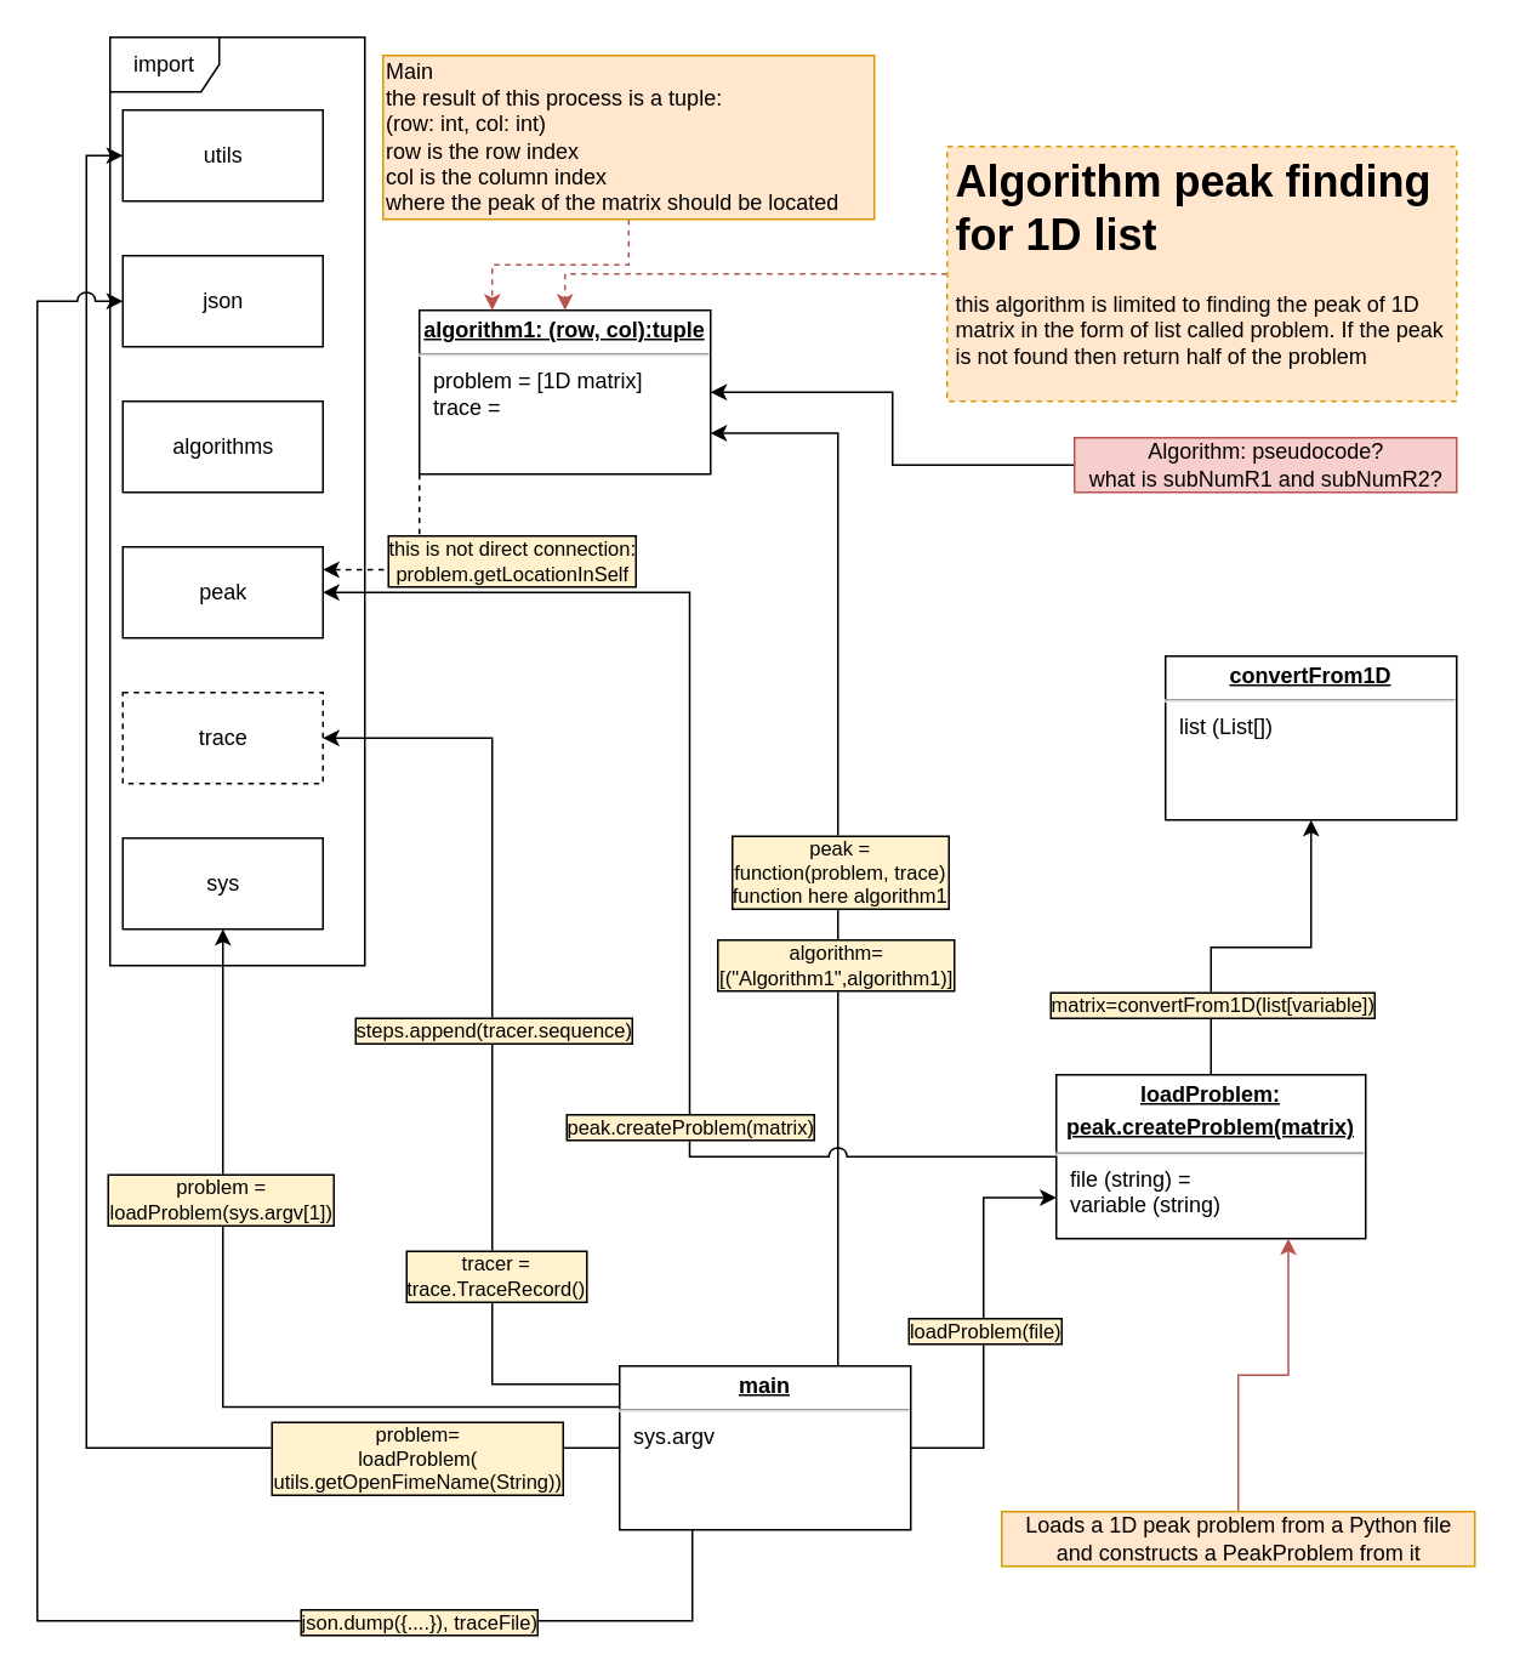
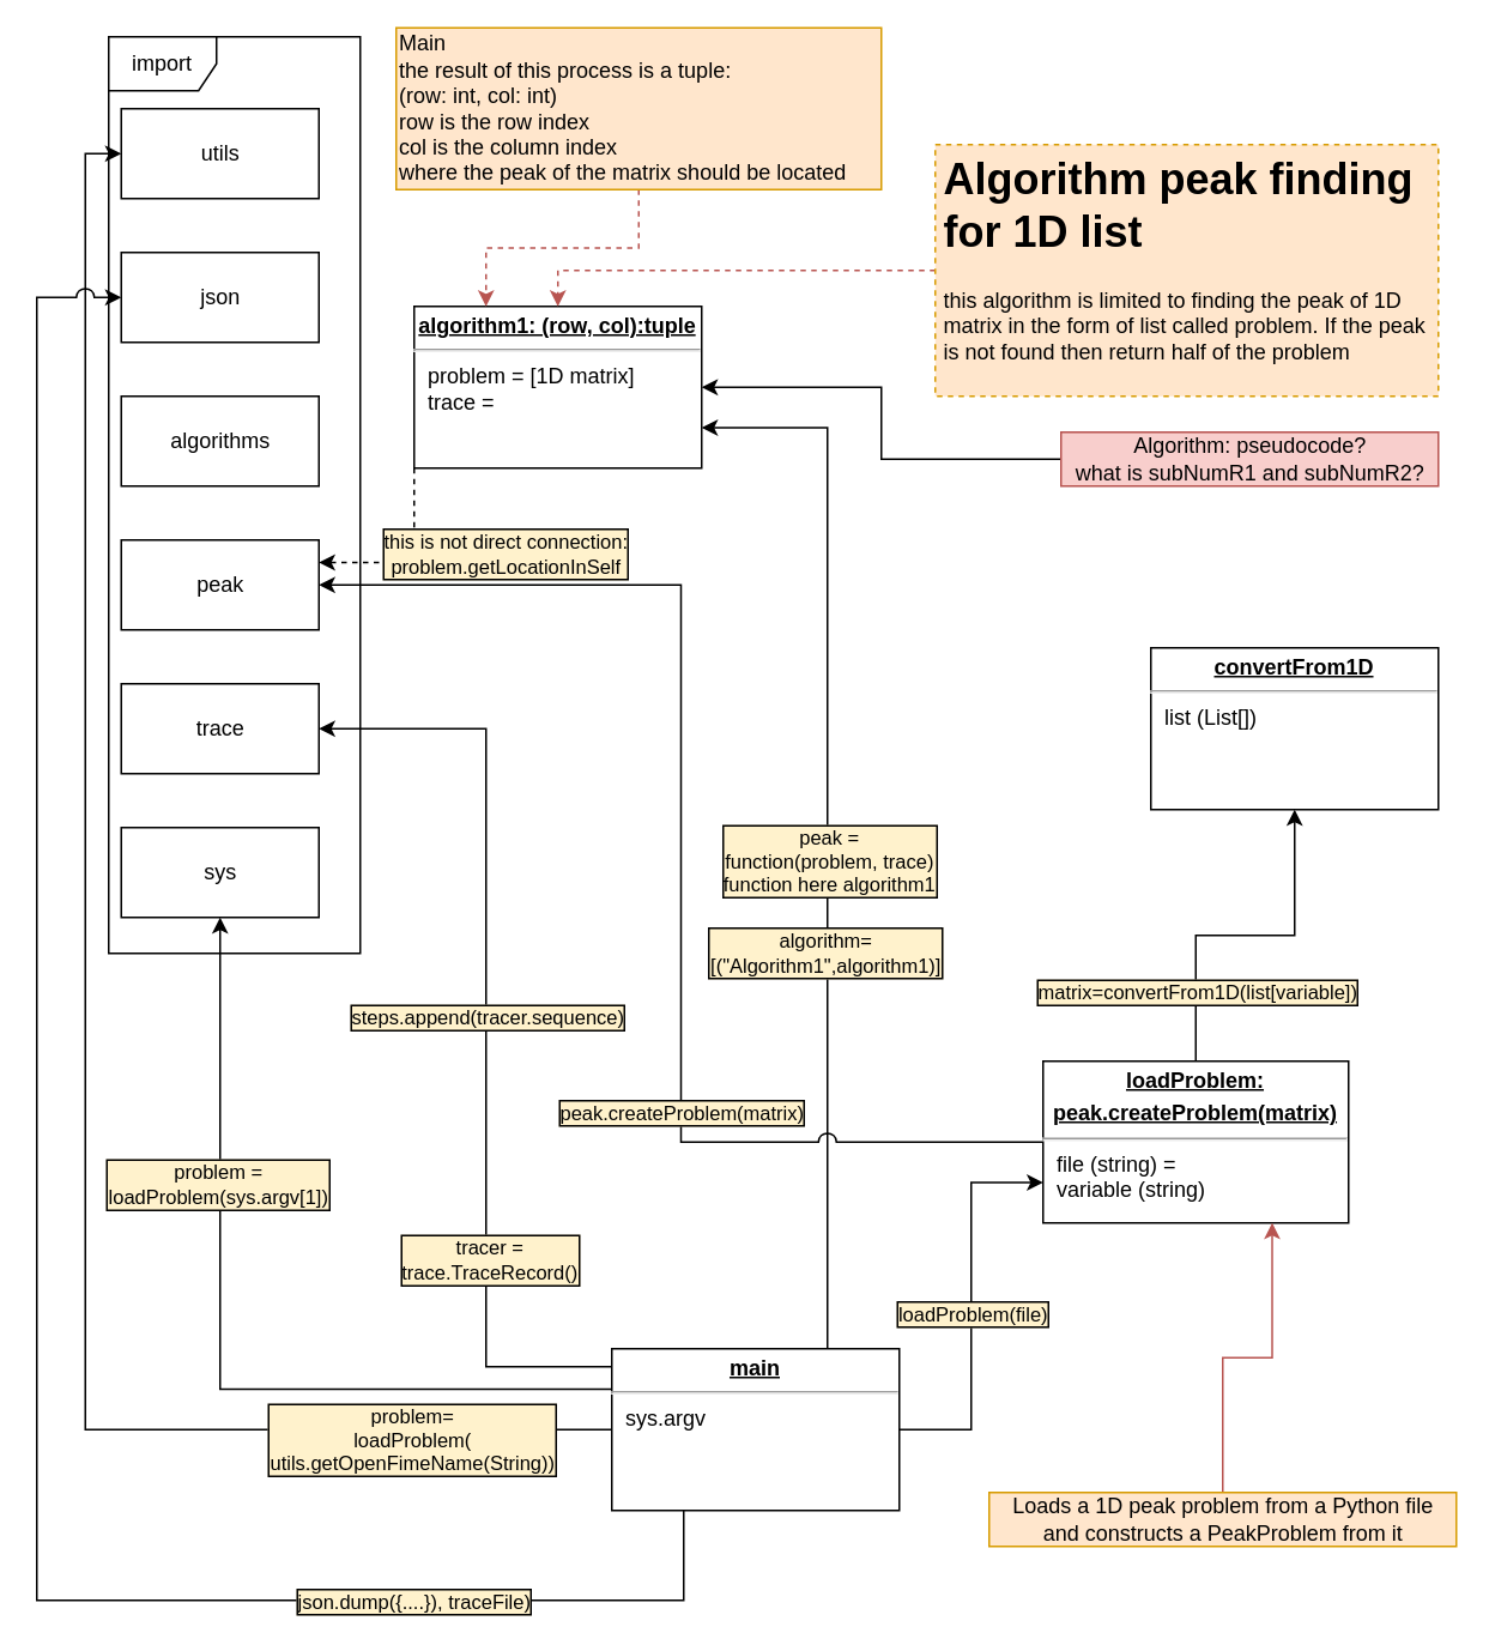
- <mxCell id="38" value="&lt;div&gt;Main&lt;/div&gt;&lt;div&gt;the result of this process is a tuple:&lt;/div&gt;&lt;div&gt;(row: int, col: int) &lt;br&gt;&lt;/div&gt;&lt;div&gt;row is the row index&lt;/div&gt;&lt;div&gt;col is the column index&lt;/div&gt;&lt;div&gt;where the peak of the matrix should be located&lt;br&gt;&lt;/div&gt;" style="text;html=1;align=left;verticalAlign=middle;resizable=0;points=[];autosize=1;strokeColor=#d79b00;fillColor=#ffe6cc;" parent="1" vertex="1"><mxGeometry x="210" y="30" width="270" height="90" as="geometry" /></mxCell>
+ <mxCell id="38" value="&lt;div&gt;Main&lt;/div&gt;&lt;div&gt;the result of this process is a tuple:&lt;/div&gt;&lt;div&gt;(row: int, col: int) &lt;br&gt;&lt;/div&gt;&lt;div&gt;row is the row index&lt;/div&gt;&lt;div&gt;col is the column index&lt;/div&gt;&lt;div&gt;where the peak of the matrix should be located&lt;br&gt;&lt;/div&gt;" style="text;html=1;align=left;verticalAlign=middle;resizable=0;points=[];autosize=1;strokeColor=#d79b00;fillColor=#ffe6cc;" parent="1" vertex="1"><mxGeometry x="220" y="15" width="270" height="90" as="geometry" /></mxCell>
- <mxCell id="7" value="trace" style="html=1;dashed=1;" parent="1" vertex="1"><mxGeometry x="67" y="380" width="110" height="50" as="geometry" /></mxCell>
+ <mxCell id="7" value="trace" style="html=1;" parent="1" vertex="1"><mxGeometry x="67" y="380" width="110" height="50" as="geometry" /></mxCell>
